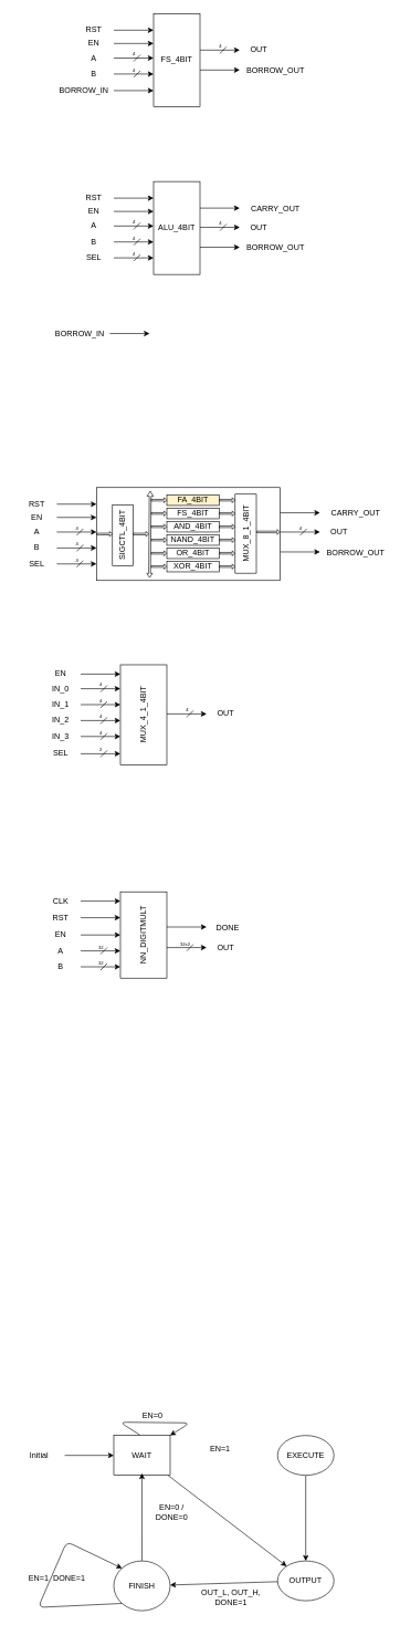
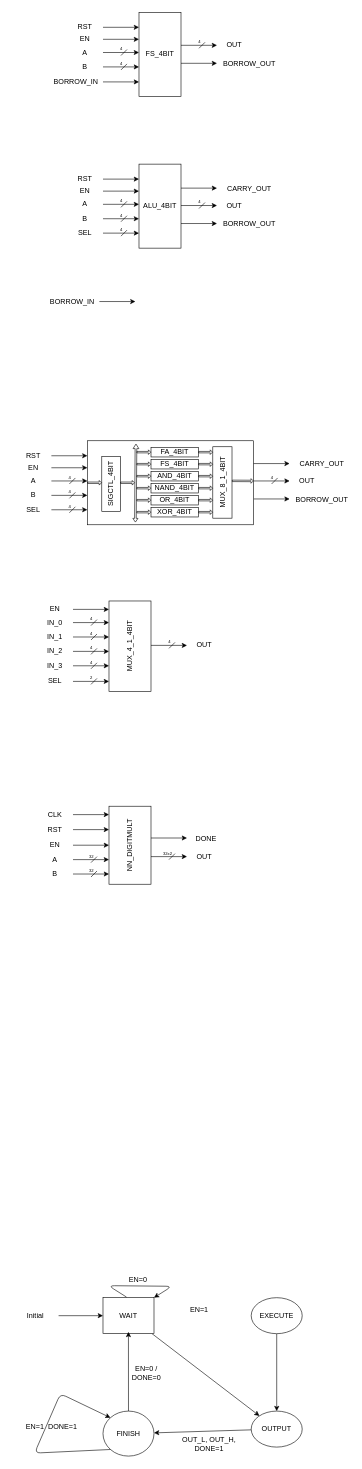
- <mxCell id="95" value="FA_4BIT" style="rounded=0;whiteSpace=wrap;html=1;fillColor=#fff2cc;" parent="94" vertex="1"><mxGeometry width="79" height="16" as="geometry" /></mxCell>
+ <mxCell id="95" value="FA_4BIT" style="rounded=0;whiteSpace=wrap;html=1;" parent="94" vertex="1"><mxGeometry width="79" height="16" as="geometry" /></mxCell>
- <mxCell id="167" value="EN=0 / DONE=0" style="text;html=1;align=center;verticalAlign=middle;whiteSpace=wrap;rounded=0;" parent="1" vertex="1"><mxGeometry x="220" y="2257" width="77" height="39" as="geometry" /></mxCell>
+ <mxCell id="167" value="EN=0 / DONE=0" style="text;html=1;align=center;verticalAlign=middle;whiteSpace=wrap;rounded=0;" parent="1" vertex="1"><mxGeometry x="205" y="2267" width="77" height="39" as="geometry" /></mxCell>
